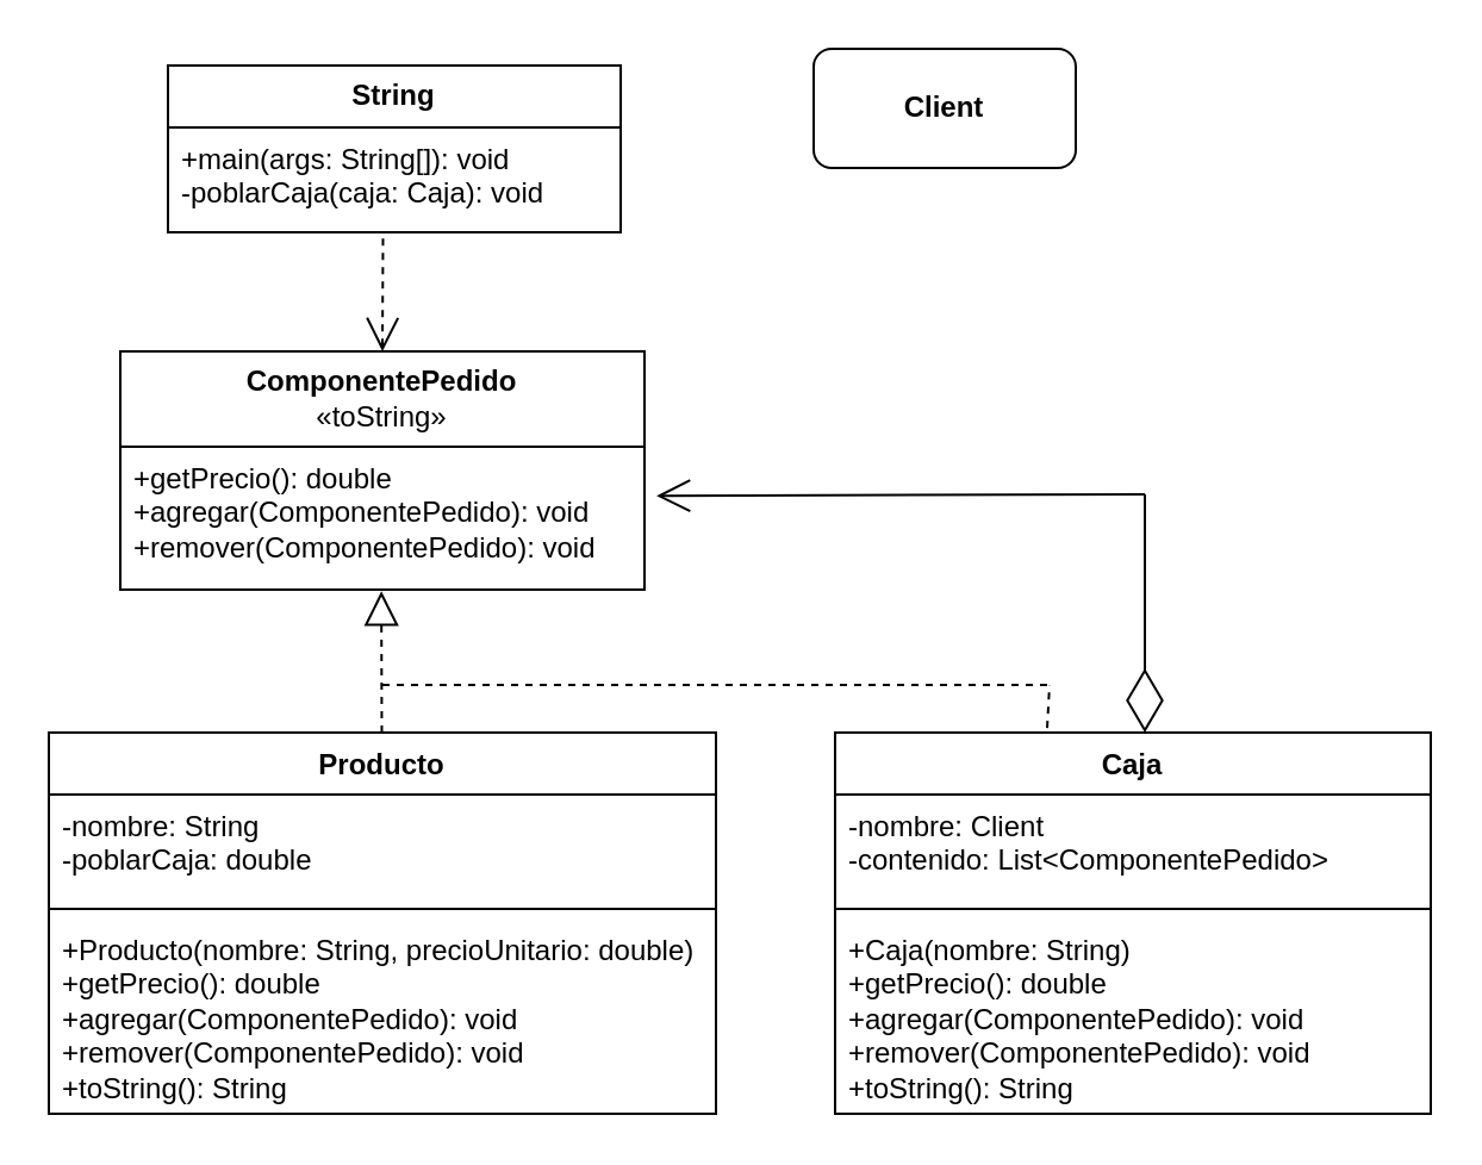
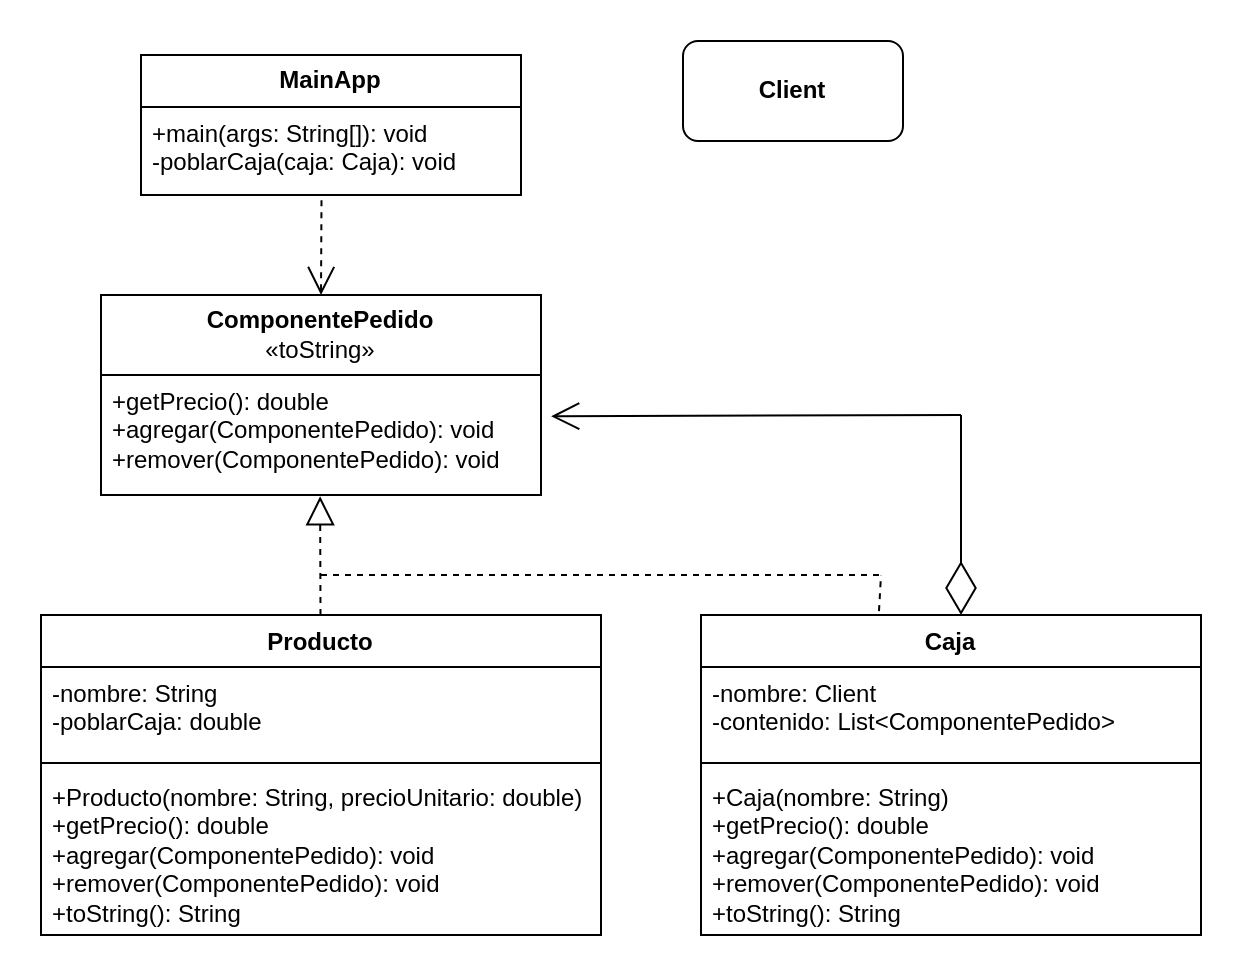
- <mxCell id="12" value="&lt;b&gt;String&lt;/b&gt;" style="swimlane;fontStyle=0;childLayout=stackLayout;horizontal=1;startSize=26;fillColor=none;horizontalStack=0;resizeParent=1;resizeParentMax=0;resizeLast=0;collapsible=1;marginBottom=0;whiteSpace=wrap;html=1;" vertex="1" parent="1"><mxGeometry x="70" y="27" width="190" height="70" as="geometry" /></mxCell>
+ <mxCell id="12" value="&lt;b&gt;MainApp&lt;/b&gt;" style="swimlane;fontStyle=0;childLayout=stackLayout;horizontal=1;startSize=26;fillColor=none;horizontalStack=0;resizeParent=1;resizeParentMax=0;resizeLast=0;collapsible=1;marginBottom=0;whiteSpace=wrap;html=1;" vertex="1" parent="1"><mxGeometry x="70" y="27" width="190" height="70" as="geometry" /></mxCell>
